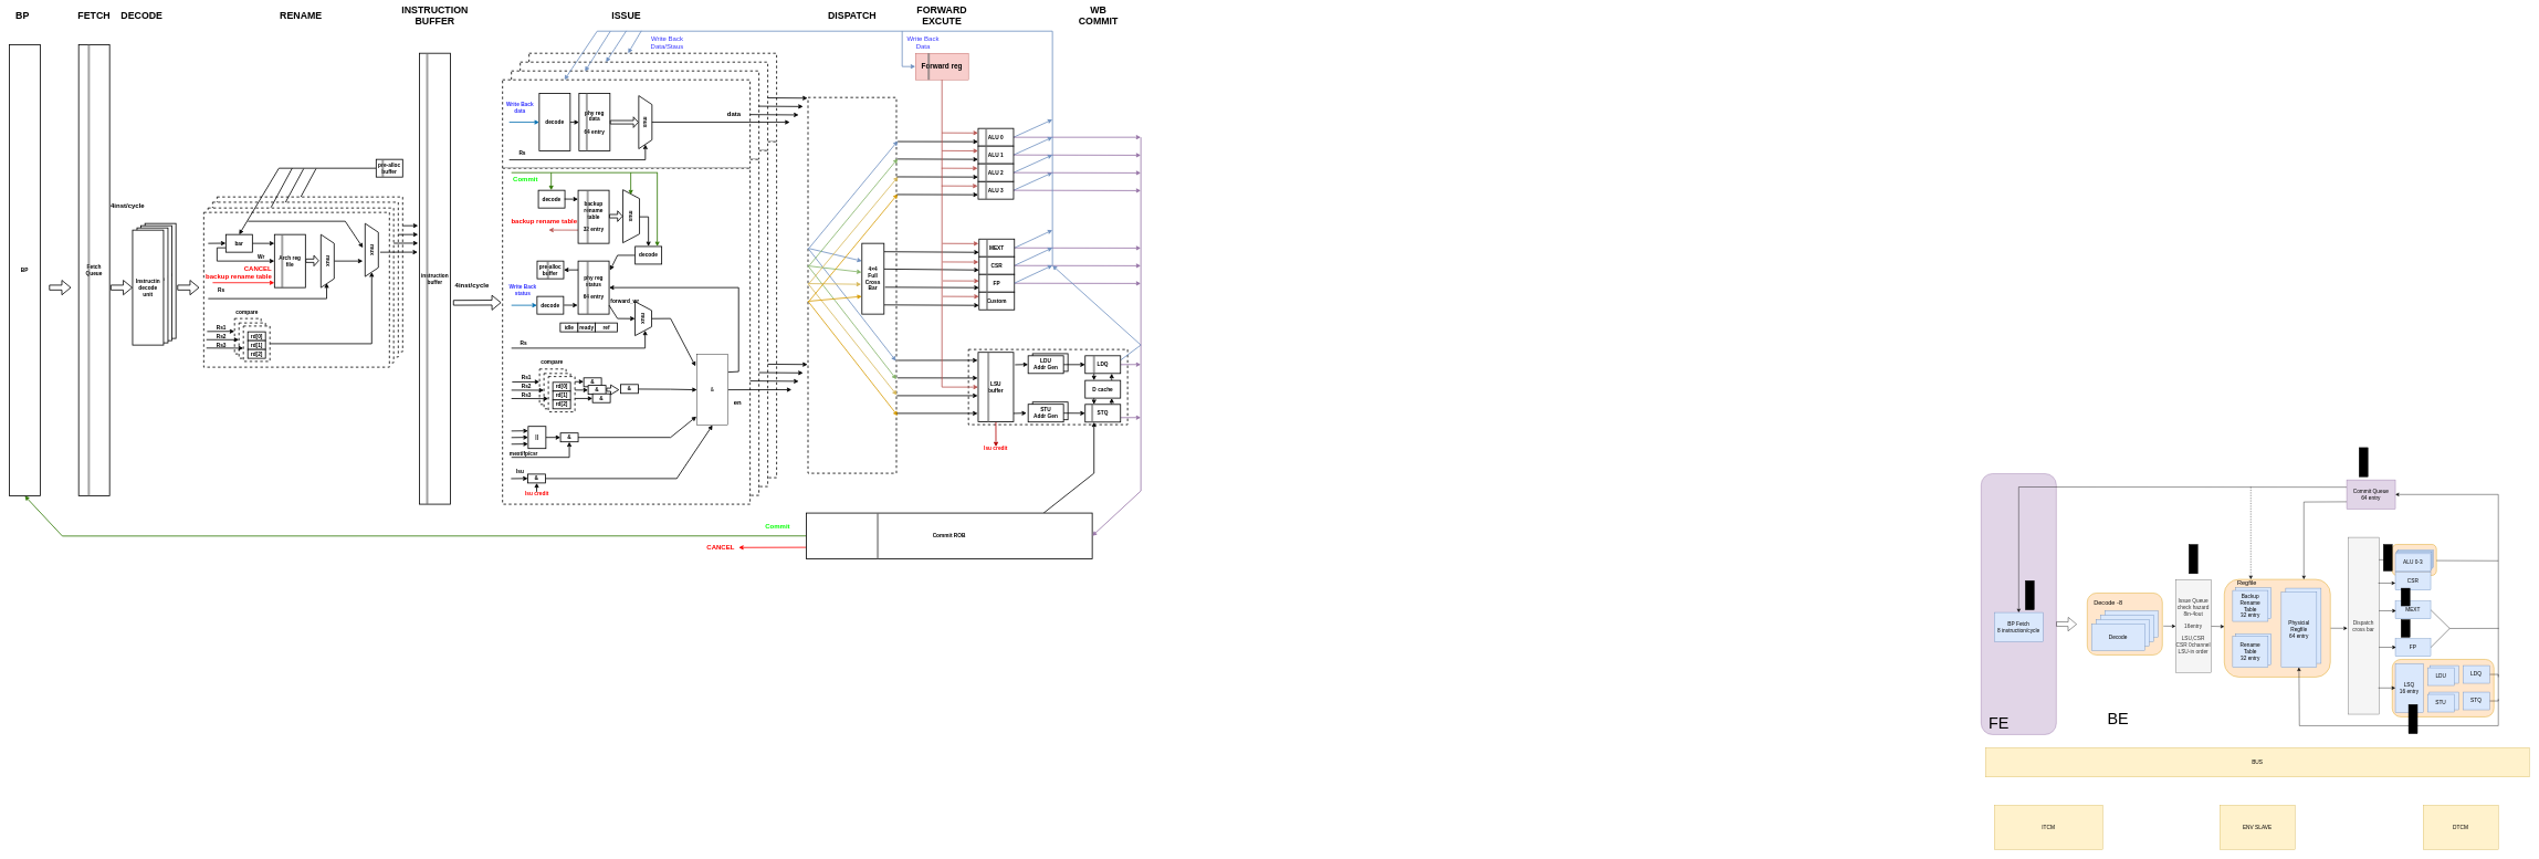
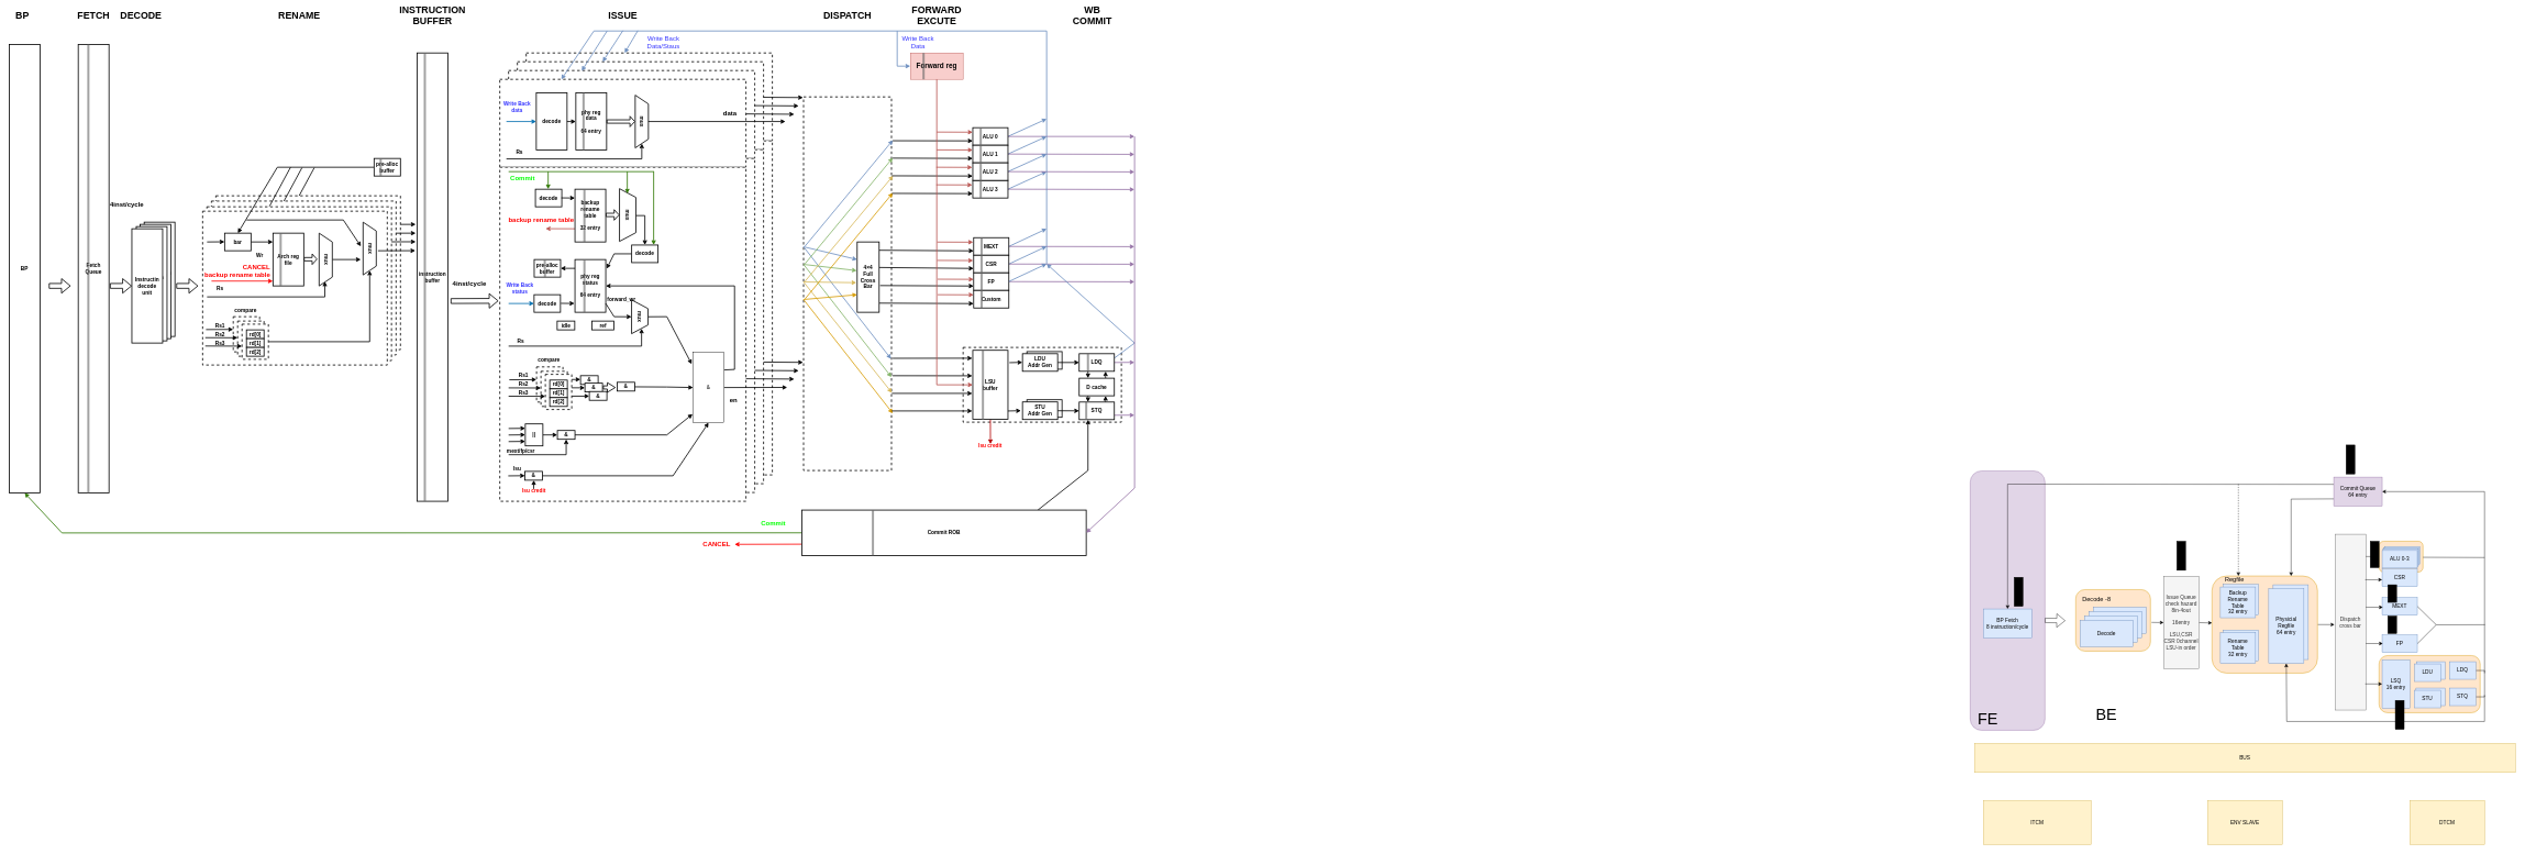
- <mxCell id="297" style="edgeStyle=none;html=1;exitX=0;exitY=0.75;exitDx=0;exitDy=0;entryX=0;entryY=0.5;entryDx=0;entryDy=0;rounded=0;strokeWidth=2;" edge="1" parent="1" source="298" target="289"><mxGeometry relative="1" as="geometry"><Array as="points"><mxPoint x="490" y="560" /><mxPoint x="490" y="590" /></Array></mxGeometry></mxCell>
- <mxCell id="117" value="ready" style="rounded=0;whiteSpace=wrap;html=1;strokeWidth=2;fontStyle=1" parent="1" vertex="1"><mxGeometry x="1306.5" y="730" width="39" height="20" as="geometry" /></mxCell>
